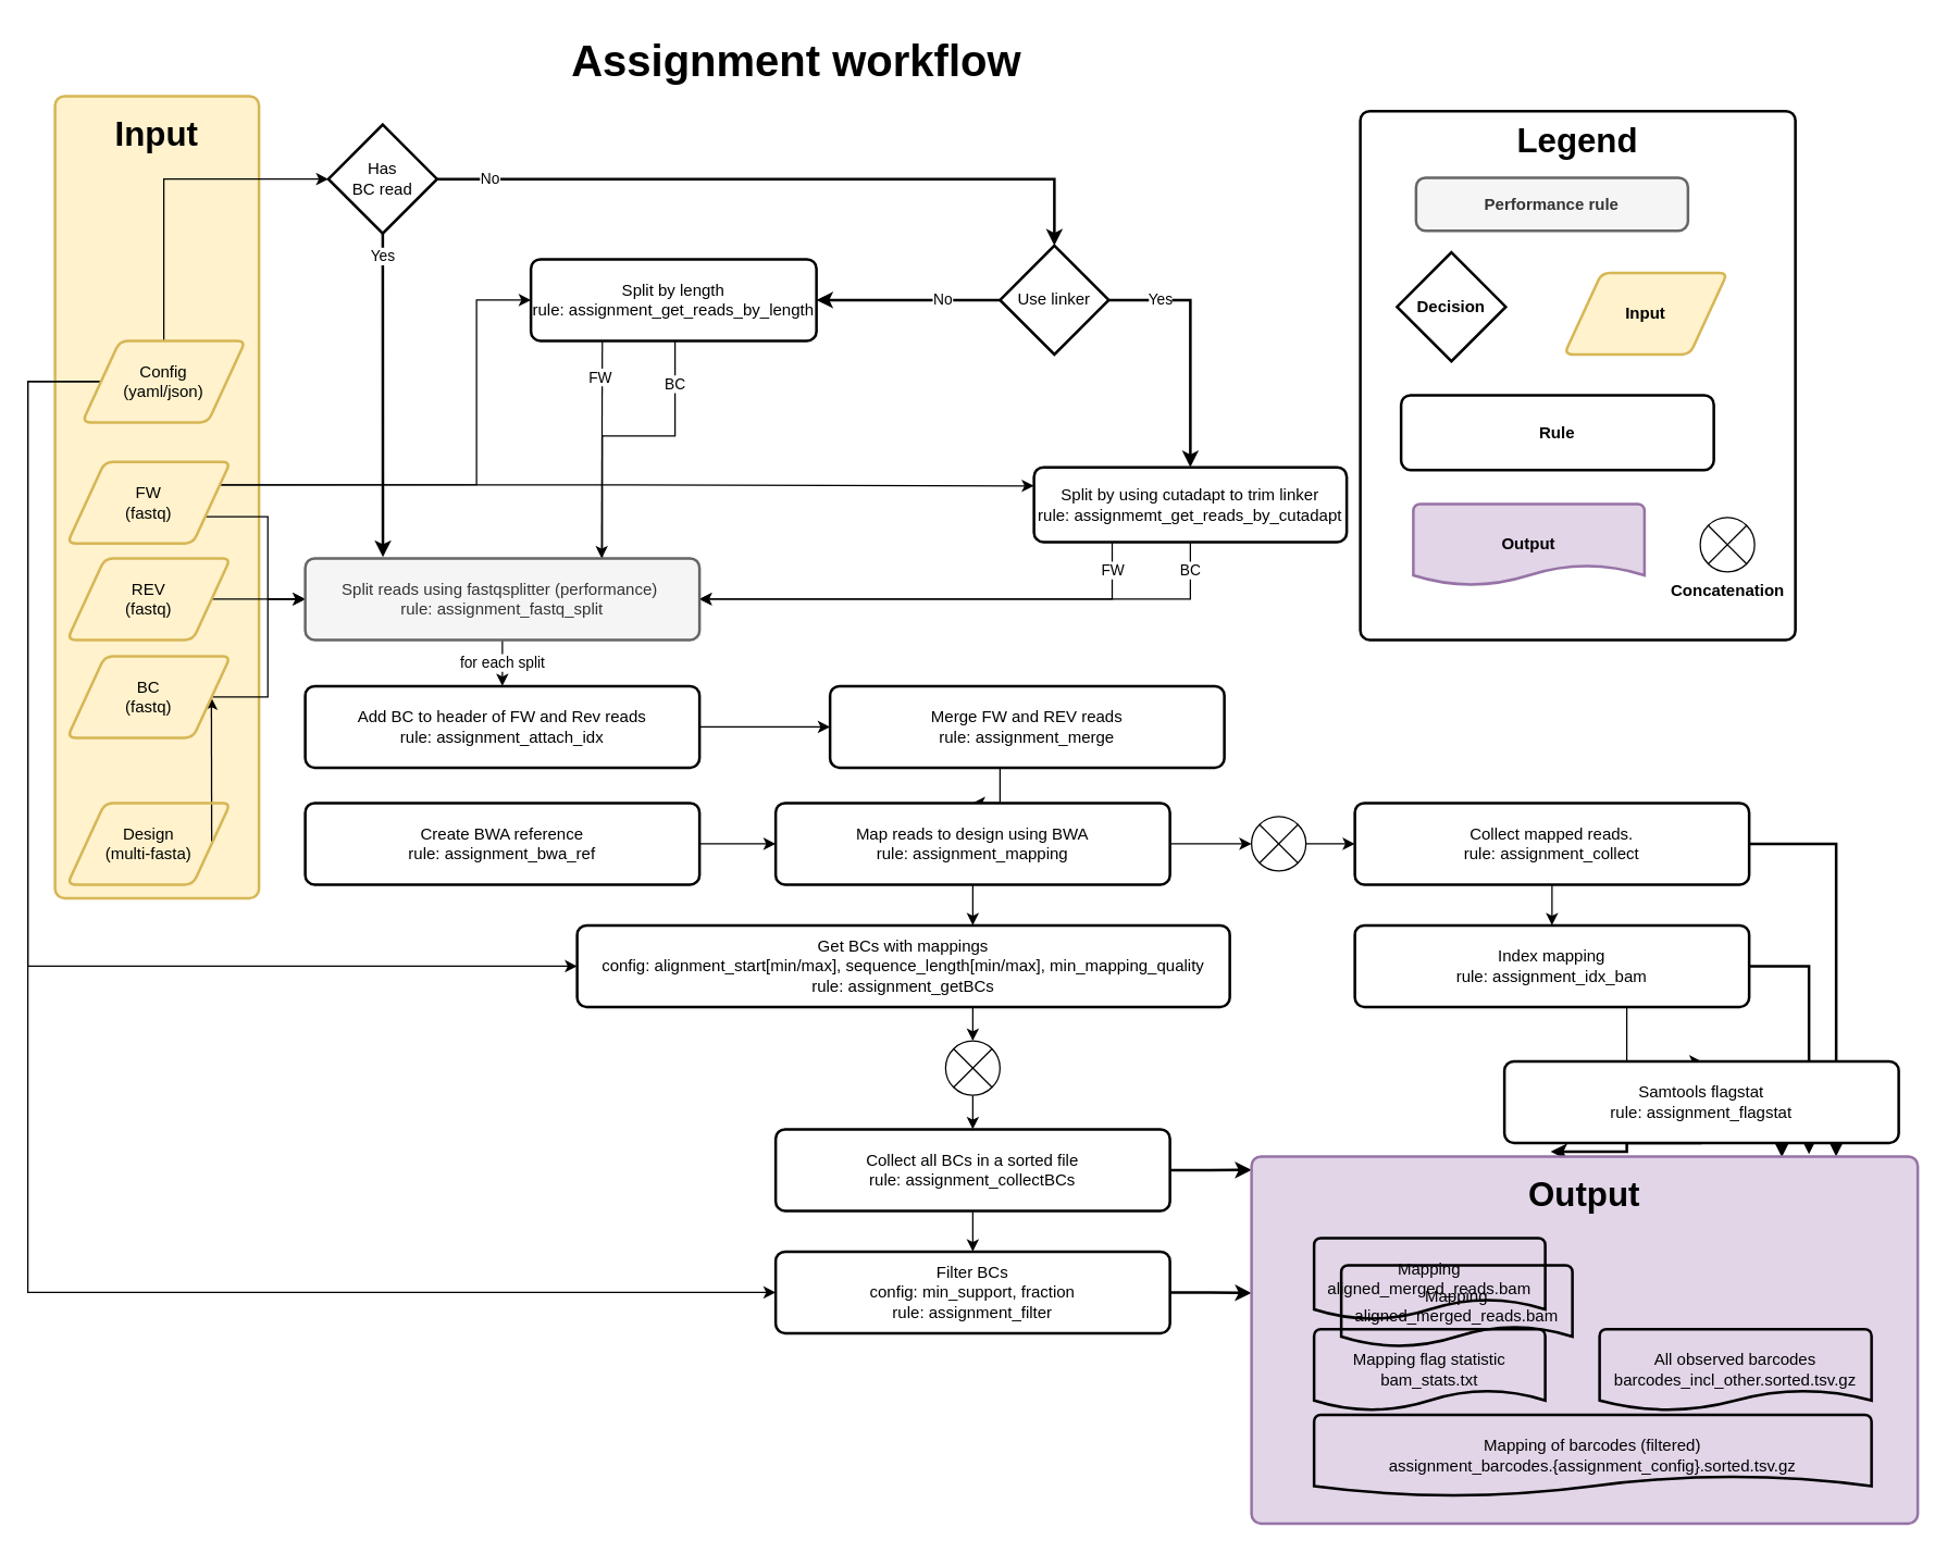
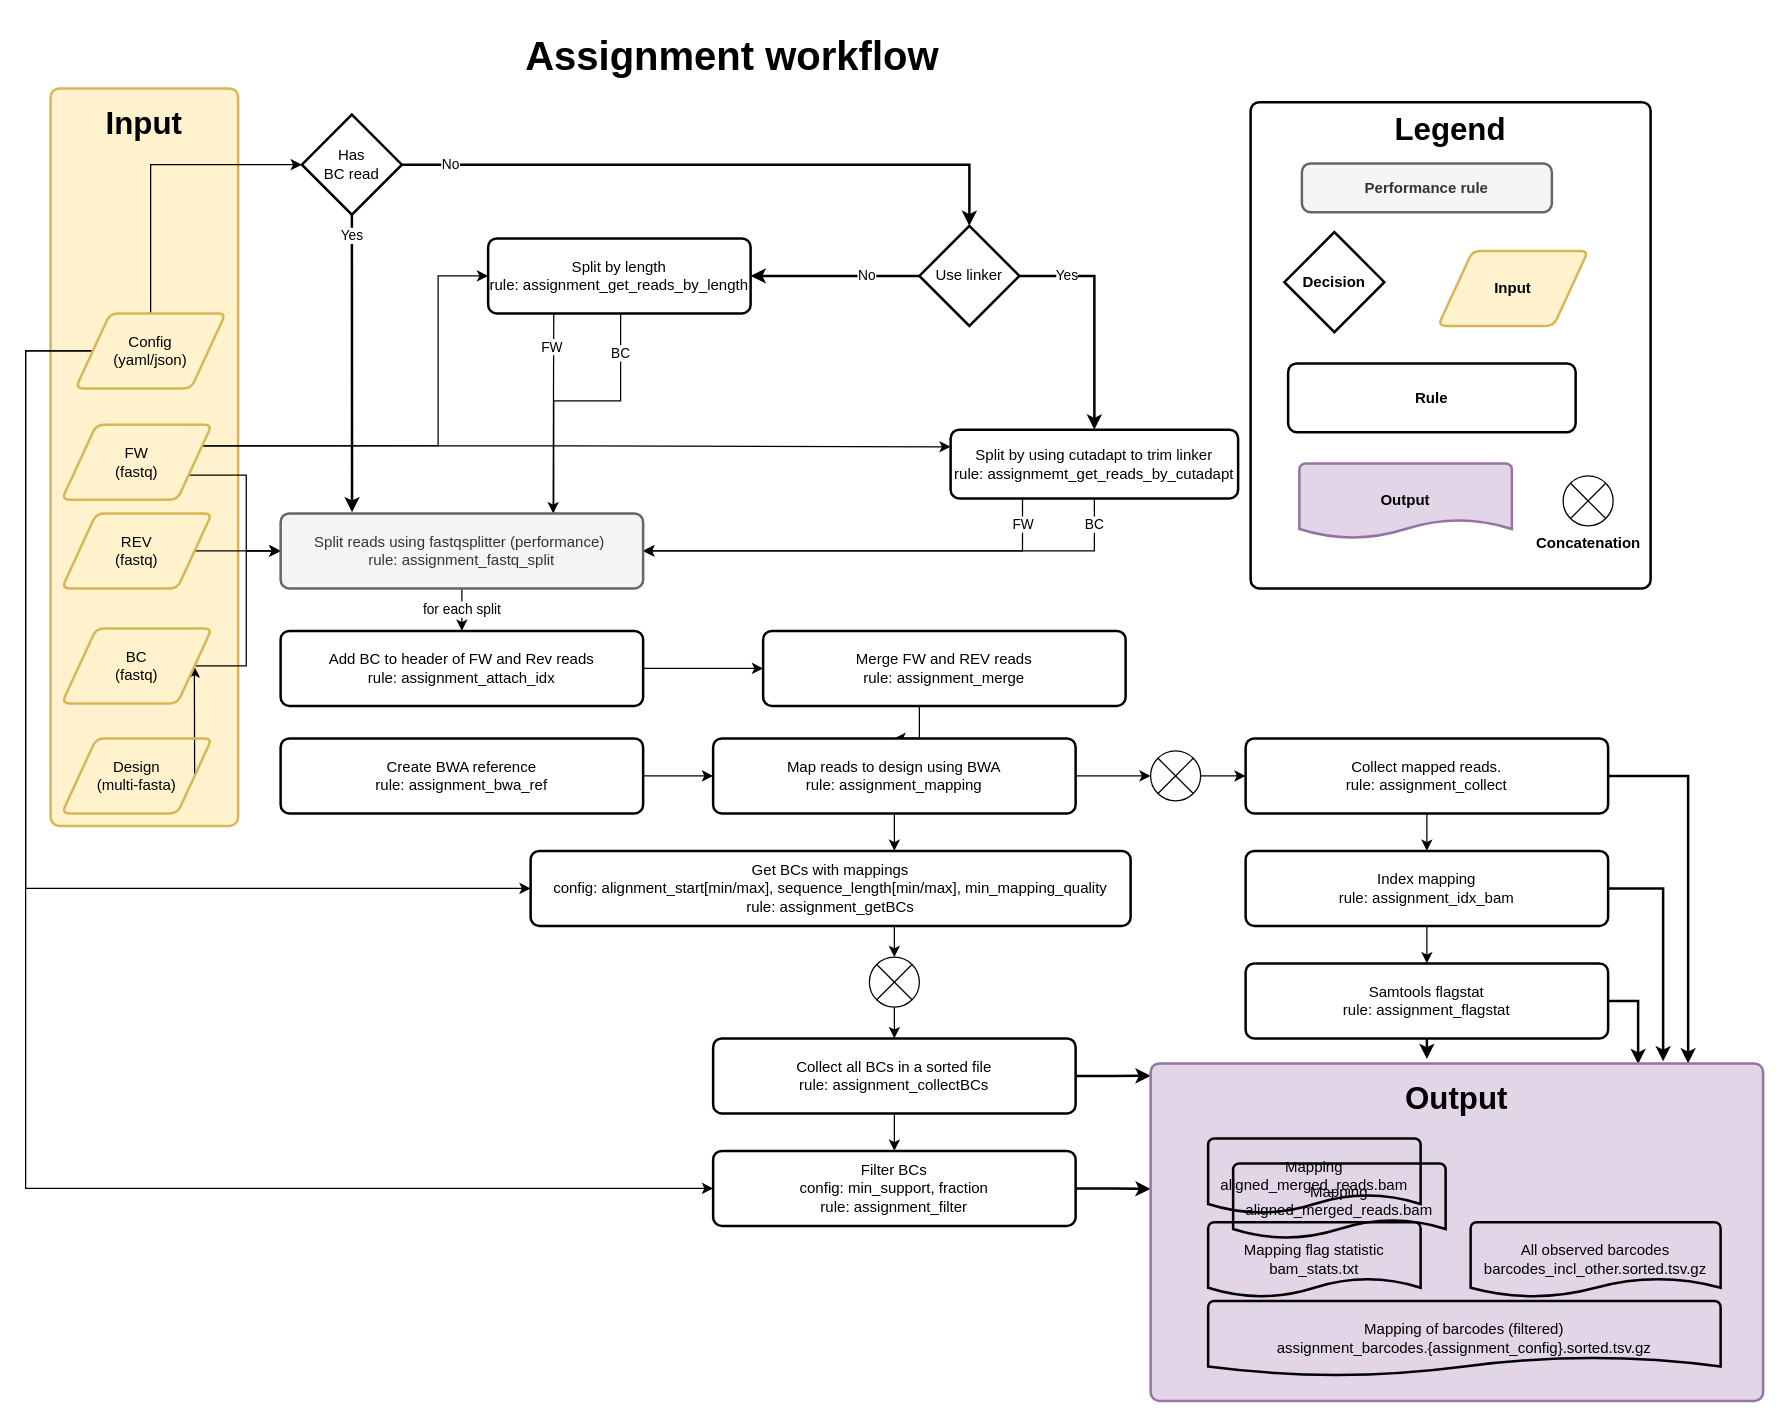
- <mxCell id="12" value="BC&lt;br&gt;(fastq)" style="shape=parallelogram;html=1;strokeWidth=2;perimeter=parallelogramPerimeter;whiteSpace=wrap;rounded=1;arcSize=12;size=0.23;fillColor=none;strokeColor=#d6b656;" parent="1" vertex="1"><mxGeometry x="49" y="482" width="120" height="60" as="geometry" /></mxCell>
+ <mxCell id="12" value="BC&lt;br&gt;(fastq)" style="shape=parallelogram;html=1;strokeWidth=2;perimeter=parallelogramPerimeter;whiteSpace=wrap;rounded=1;arcSize=12;size=0.23;fillColor=none;strokeColor=#d6b656;" parent="1" vertex="1"><mxGeometry x="49" y="502" width="120" height="60" as="geometry" /></mxCell>
- <mxCell id="52" value="Samtools flagstat&lt;br&gt;rule:&amp;nbsp;assignment_flagstat" style="rounded=1;whiteSpace=wrap;html=1;absoluteArcSize=1;arcSize=14;strokeWidth=2;" vertex="1" parent="1"><mxGeometry x="1106" y="780" width="290" height="60" as="geometry" /></mxCell>
+ <mxCell id="52" value="Samtools flagstat&lt;br&gt;rule:&amp;nbsp;assignment_flagstat" style="rounded=1;whiteSpace=wrap;html=1;absoluteArcSize=1;arcSize=14;strokeWidth=2;" vertex="1" parent="1"><mxGeometry x="996" y="770" width="290" height="60" as="geometry" /></mxCell>
